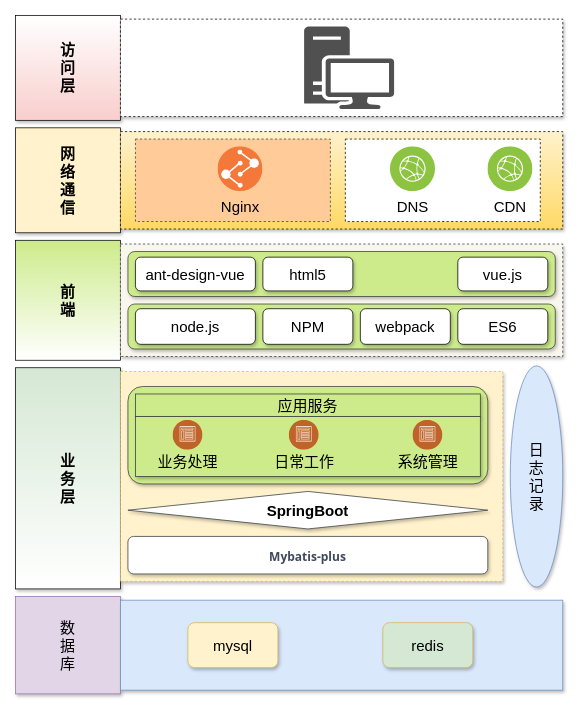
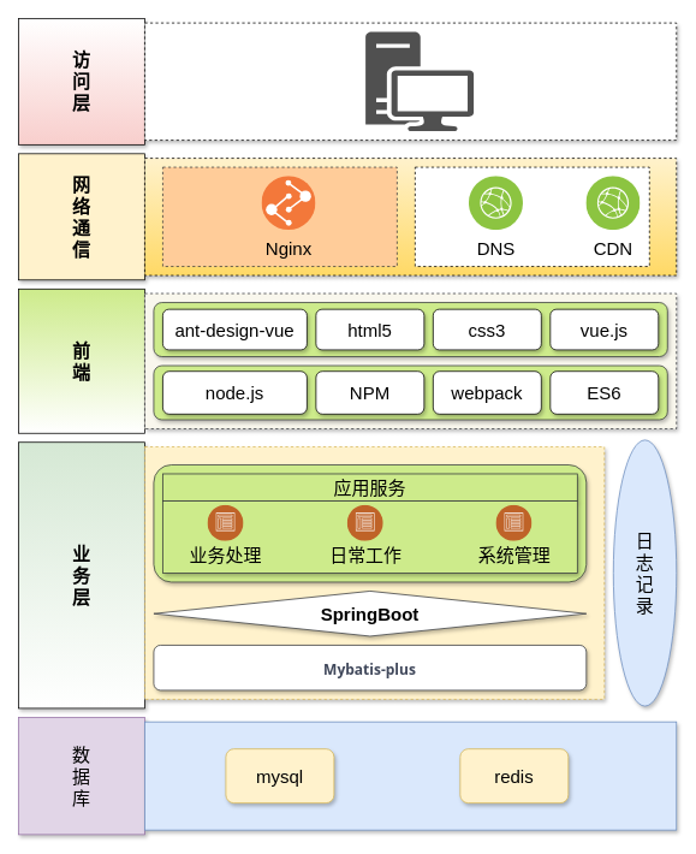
+ <mxCell id="20" value="css3" style="rounded=1;whiteSpace=wrap;html=1;shadow=1;glass=0;labelBackgroundColor=none;sketch=0;strokeWidth=1;gradientColor=#ffffff;fontSize=20;" vertex="1" parent="1"><mxGeometry x="480" y="342.5" width="120" height="45" as="geometry" /></mxCell>
- <mxCell id="44" value="redis" style="rounded=1;whiteSpace=wrap;html=1;shadow=1;glass=0;labelBackgroundColor=none;sketch=0;strokeColor=#d6b656;strokeWidth=1;fillColor=#d5e8d4;fontSize=20;" vertex="1" parent="1"><mxGeometry x="510" y="830" width="120" height="60" as="geometry" /></mxCell>
+ <mxCell id="44" value="redis" style="rounded=1;whiteSpace=wrap;html=1;shadow=1;glass=0;labelBackgroundColor=none;sketch=0;strokeColor=#d6b656;strokeWidth=1;fillColor=#fff2cc;fontSize=20;" vertex="1" parent="1"><mxGeometry x="510" y="830" width="120" height="60" as="geometry" /></mxCell>
